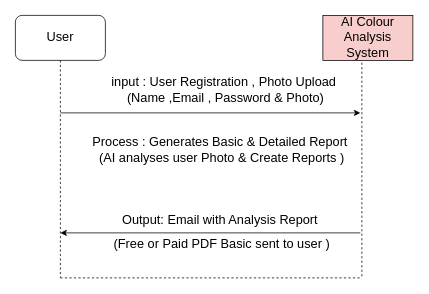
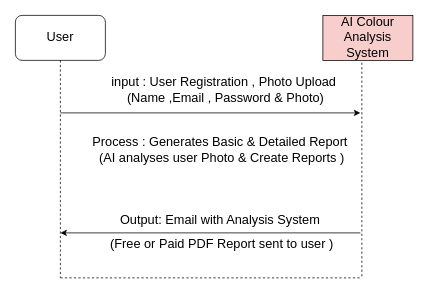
- <mxCell id="11" value="&lt;font style=&quot;font-size: 17px;&quot;&gt;Output: Email with Analysis Report&amp;nbsp;&lt;/font&gt;&lt;div&gt;&lt;br&gt;&lt;/div&gt;" style="text;html=1;align=center;verticalAlign=middle;resizable=0;points=[];autosize=1;strokeColor=none;fillColor=none;" vertex="1" parent="1"><mxGeometry x="150" y="275" width="290" height="50" as="geometry" /></mxCell>
+ <mxCell id="11" value="&lt;font style=&quot;font-size: 17px;&quot;&gt;Output: Email with Analysis System&amp;nbsp;&lt;/font&gt;&lt;div&gt;&lt;br&gt;&lt;/div&gt;" style="text;html=1;align=center;verticalAlign=middle;resizable=0;points=[];autosize=1;strokeColor=none;fillColor=none;" vertex="1" parent="1"><mxGeometry x="150" y="275" width="290" height="50" as="geometry" /></mxCell>
- <mxCell id="8" value="&lt;font style=&quot;font-size: 17px;&quot;&gt;(Free or Paid PDF Basic sent to user )&lt;/font&gt;" style="text;html=1;align=center;verticalAlign=middle;resizable=0;points=[];autosize=1;strokeColor=none;fillColor=none;" vertex="1" parent="1"><mxGeometry x="135" y="310" width="320" height="30" as="geometry" /></mxCell>
+ <mxCell id="8" value="&lt;font style=&quot;font-size: 17px;&quot;&gt;(Free or Paid PDF Report sent to user )&lt;/font&gt;" style="text;html=1;align=center;verticalAlign=middle;resizable=0;points=[];autosize=1;strokeColor=none;fillColor=none;" vertex="1" parent="1"><mxGeometry x="135" y="310" width="320" height="30" as="geometry" /></mxCell>
